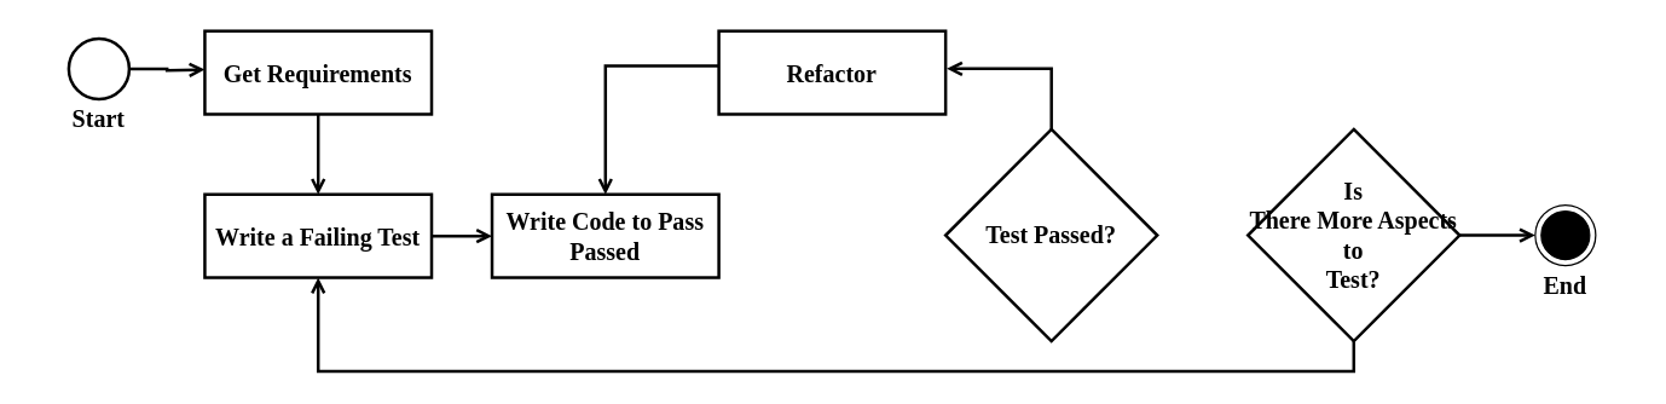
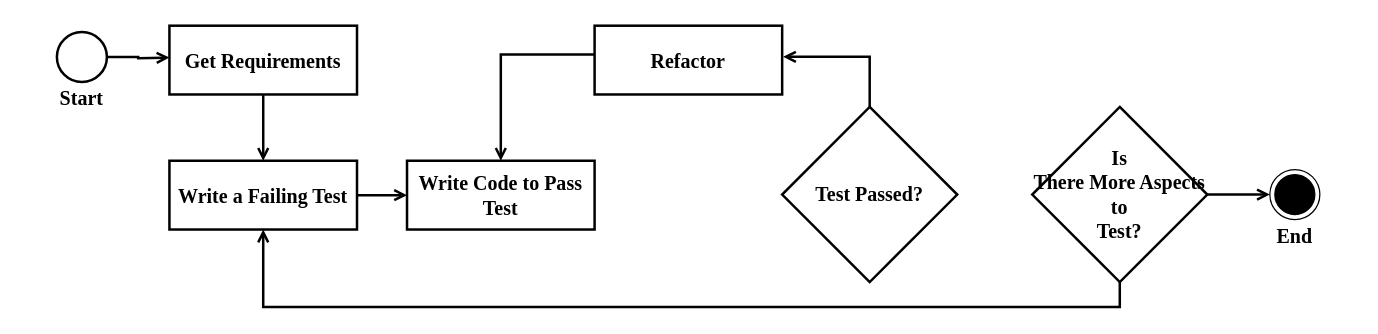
- <mxCell id="9" value="Write Code to Pass Passed" style="rounded=0;whiteSpace=wrap;html=1;fillColor=none;fontSize=16;fontFamily=Fira Code;fontSource=https%3A%2F%2Ffonts.googleapis.com%2Fcss%3Ffamily%3DFira%2BCode;fontStyle=1;strokeWidth=2;" vertex="1" parent="1"><mxGeometry x="325" y="128" width="150" height="55" as="geometry" /></mxCell>
+ <mxCell id="9" value="Write Code to Pass Test" style="rounded=0;whiteSpace=wrap;html=1;fillColor=none;fontSize=16;fontFamily=Fira Code;fontSource=https%3A%2F%2Ffonts.googleapis.com%2Fcss%3Ffamily%3DFira%2BCode;fontStyle=1;strokeWidth=2;" vertex="1" parent="1"><mxGeometry x="325" y="128" width="150" height="55" as="geometry" /></mxCell>
